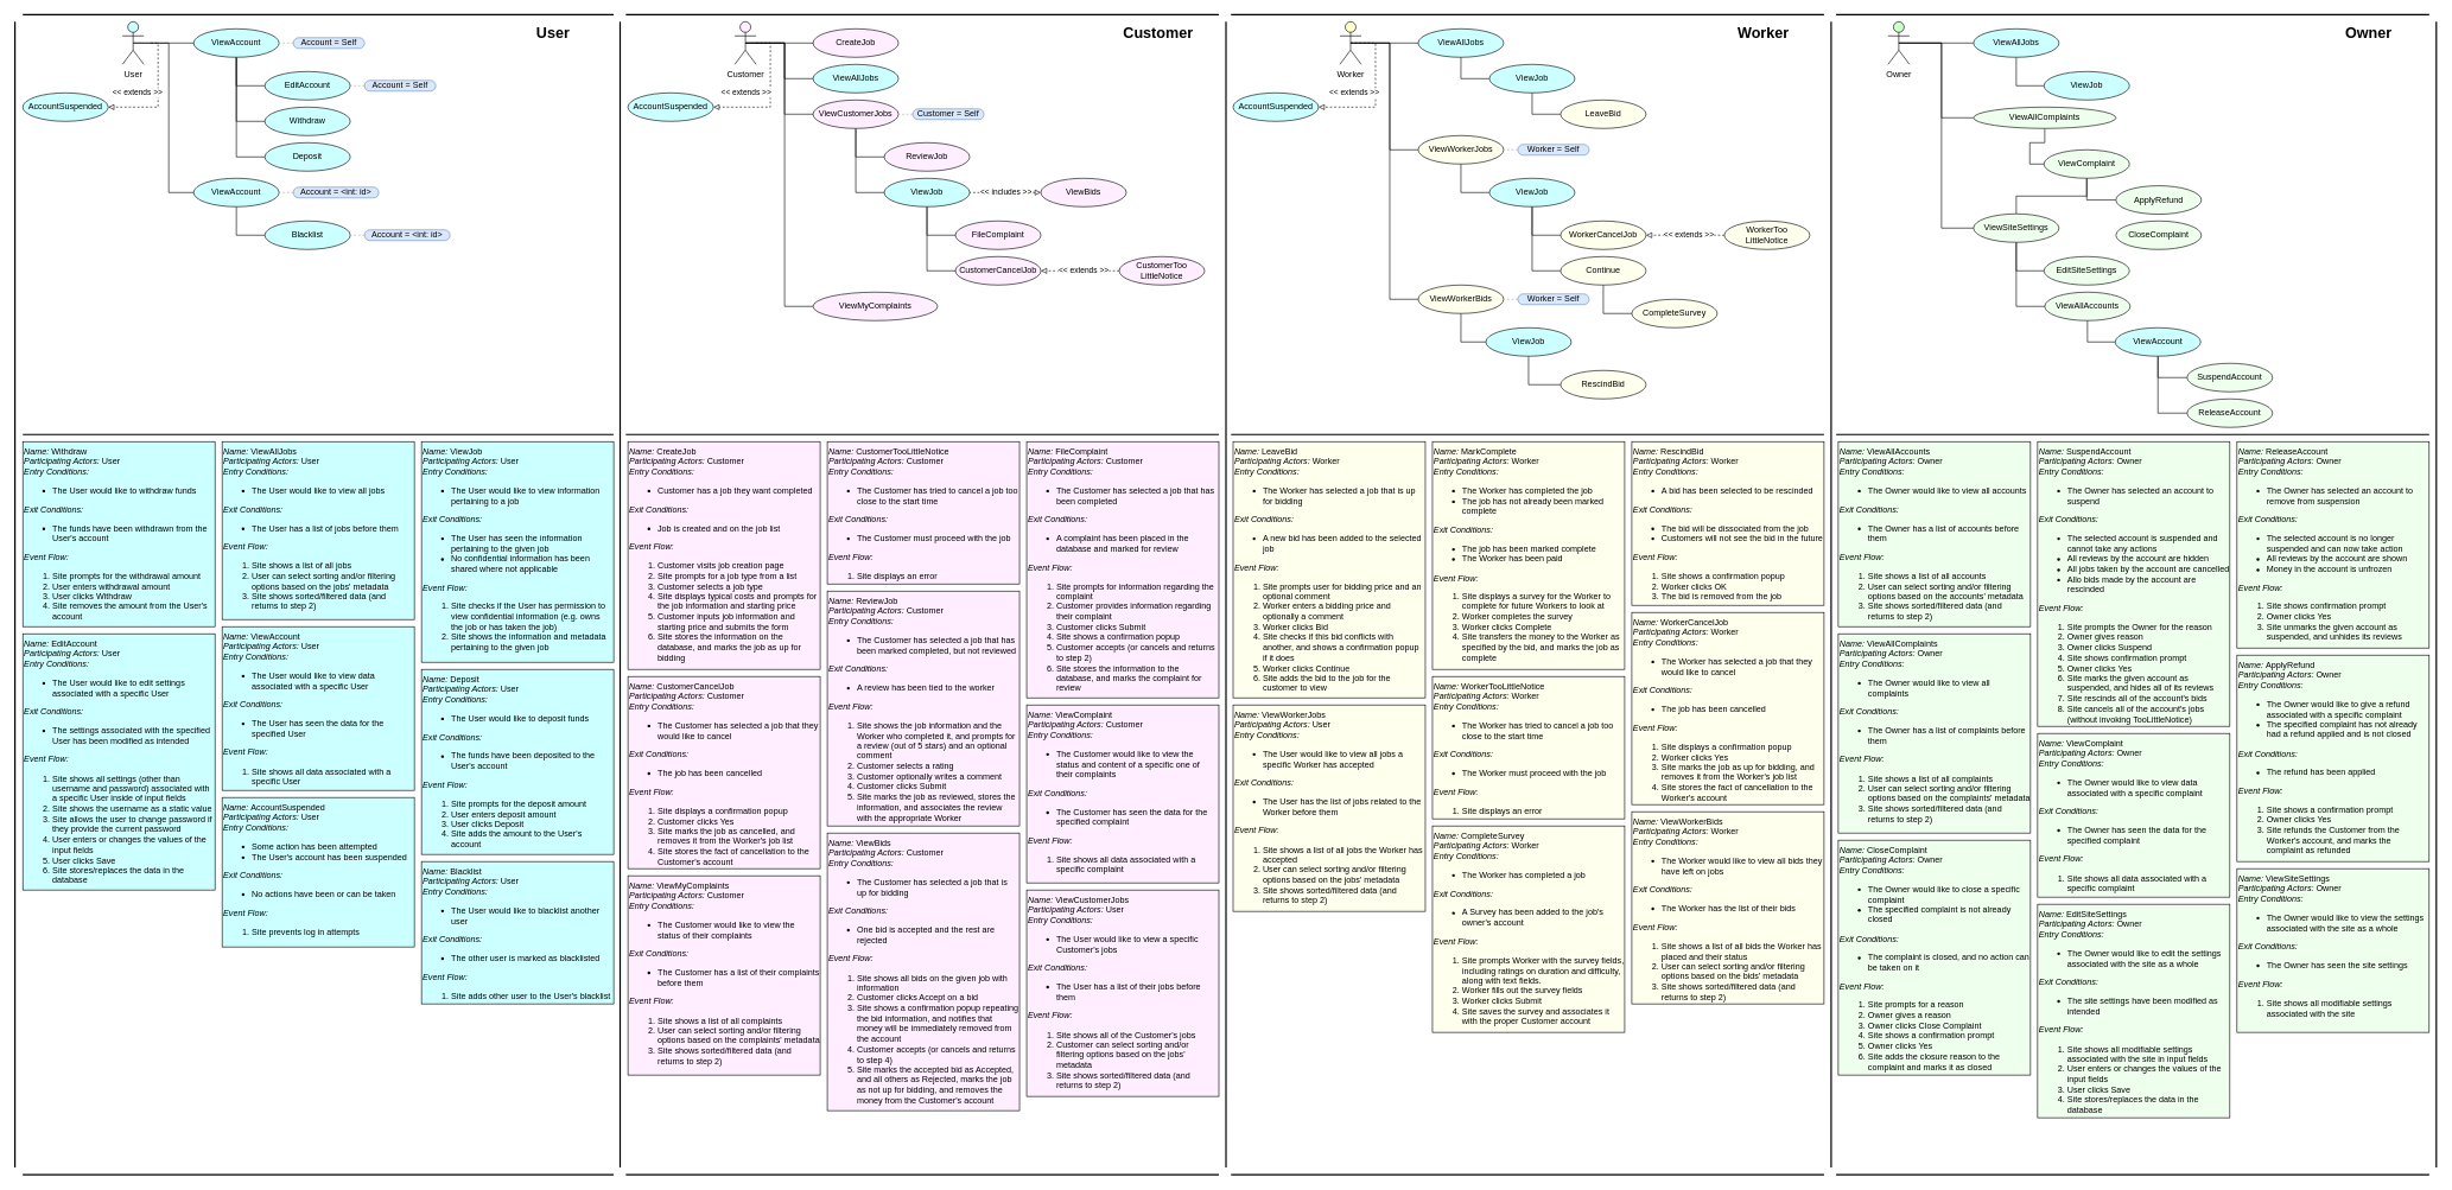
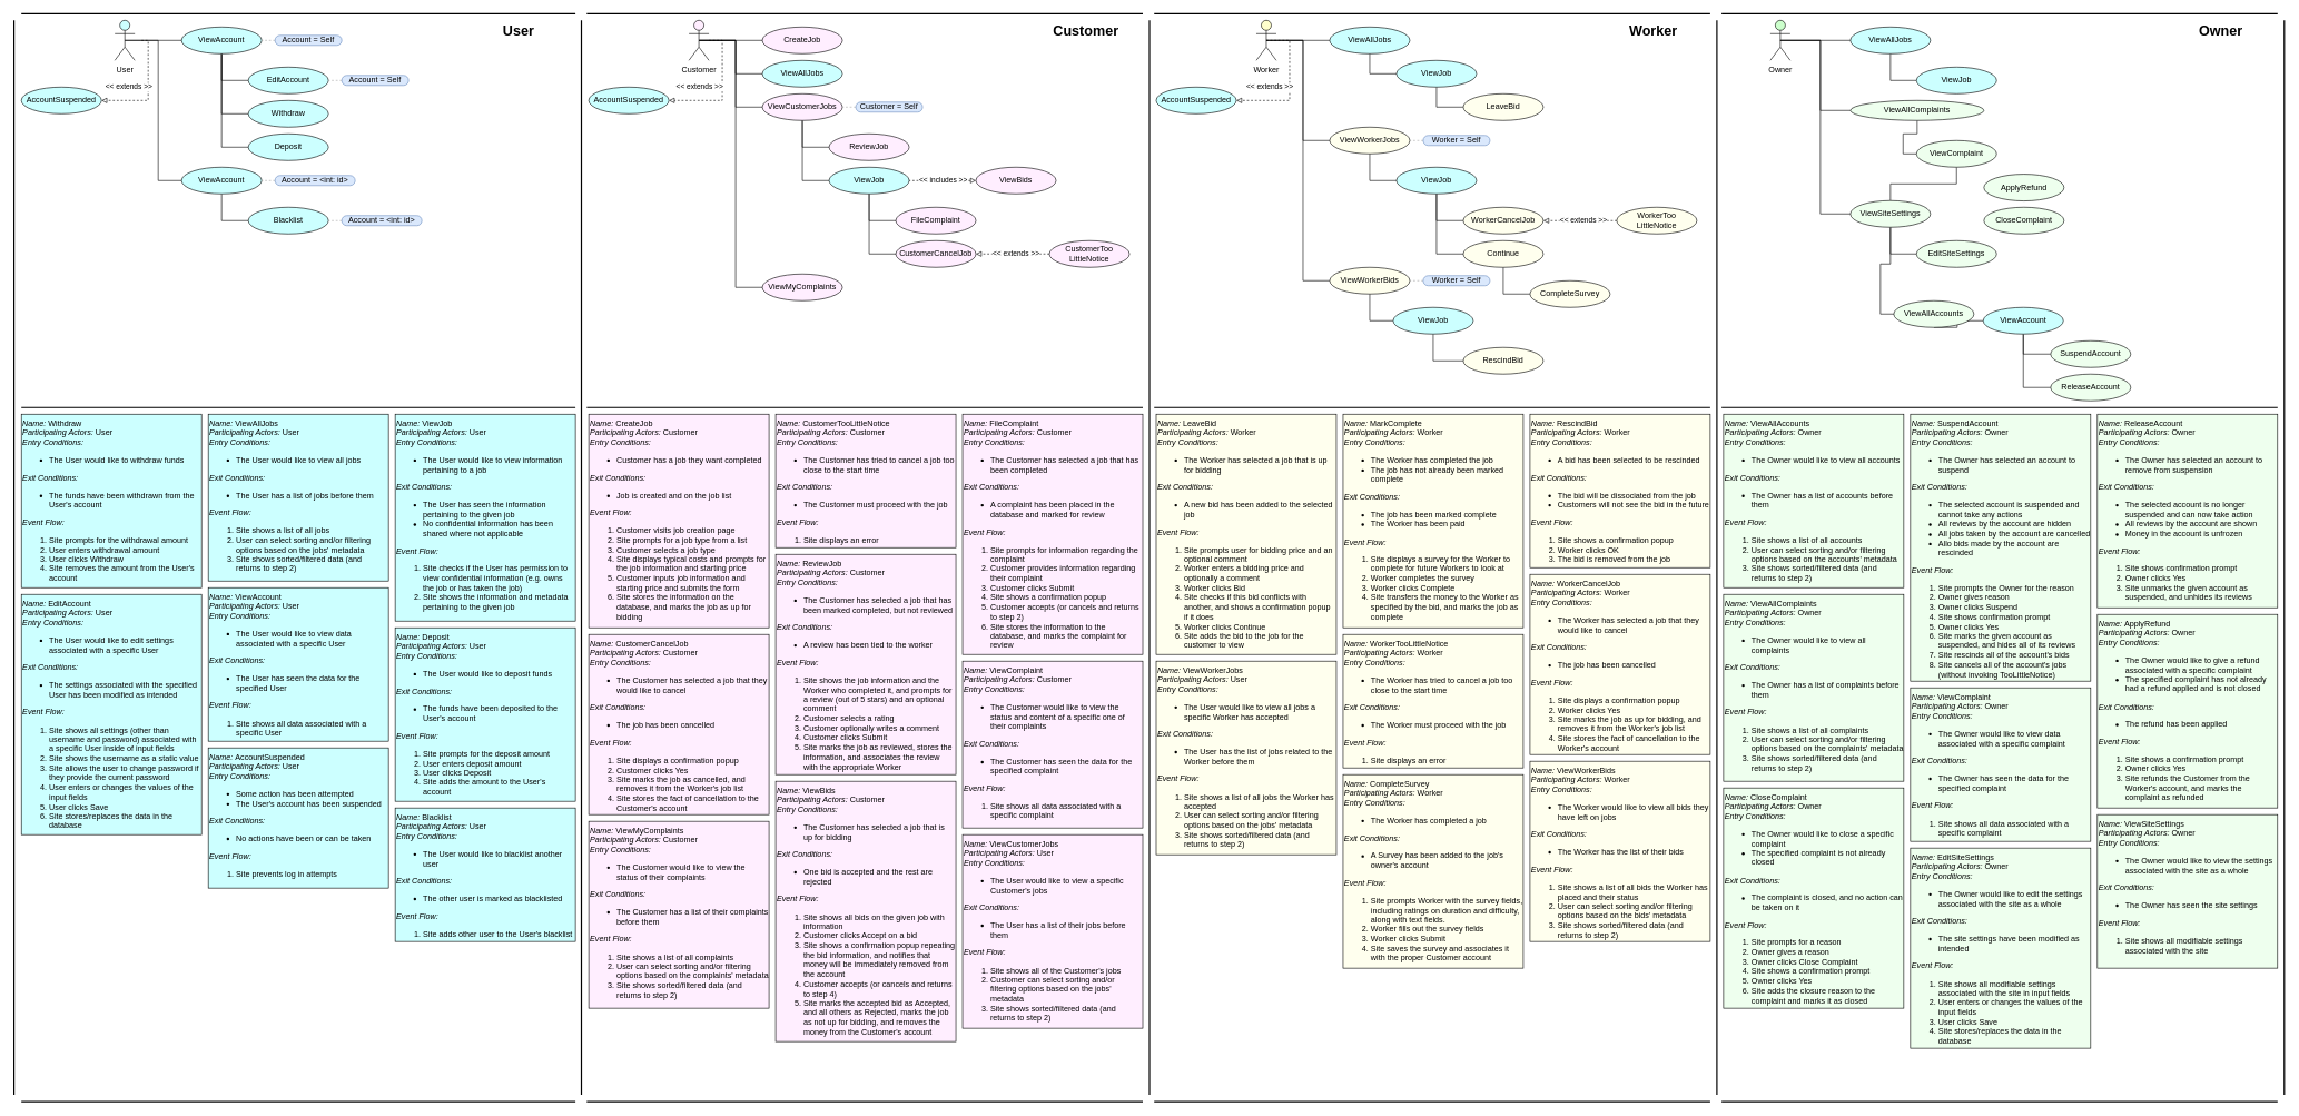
- <mxCell id="72" style="edgeStyle=orthogonalEdgeStyle;rounded=0;orthogonalLoop=1;jettySize=auto;html=1;exitX=0.5;exitY=1;exitDx=0;exitDy=0;entryX=0;entryY=0.5;entryDx=0;entryDy=0;endArrow=none;endFill=0;" parent="1" source="74" target="75" edge="1"><mxGeometry relative="1" as="geometry" /></mxCell>
- <mxCell id="153" value="ViewMyComplaints" style="ellipse;whiteSpace=wrap;html=1;fillColor=#FFEEFF;" parent="1" vertex="1"><mxGeometry x="1141" y="410" width="175" height="40" as="geometry" /></mxCell>
+ <mxCell id="153" value="ViewMyComplaints" style="ellipse;whiteSpace=wrap;html=1;fillColor=#FFEEFF;" parent="1" vertex="1"><mxGeometry x="1141" y="410" width="120" height="40" as="geometry" /></mxCell>
- <mxCell id="64" value="ViewAllAccounts" style="ellipse;whiteSpace=wrap;html=1;fillColor=#EEFFEE;" parent="1" vertex="1"><mxGeometry x="2871" y="410" width="120" height="40" as="geometry" /></mxCell>
+ <mxCell id="64" value="ViewAllAccounts" style="ellipse;whiteSpace=wrap;html=1;fillColor=#EEFFEE;" parent="1" vertex="1"><mxGeometry x="2836" y="450" width="120" height="40" as="geometry" /></mxCell>
